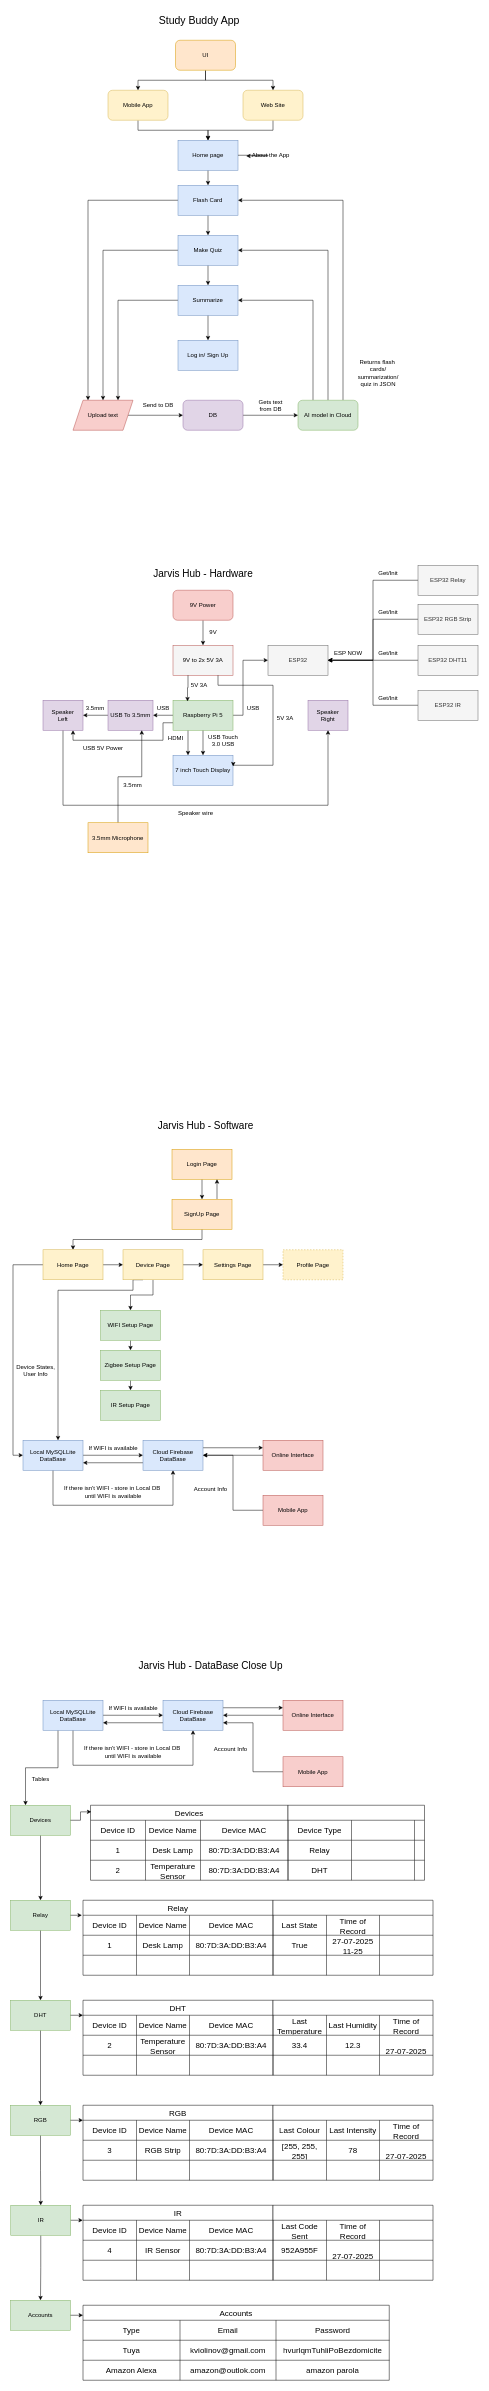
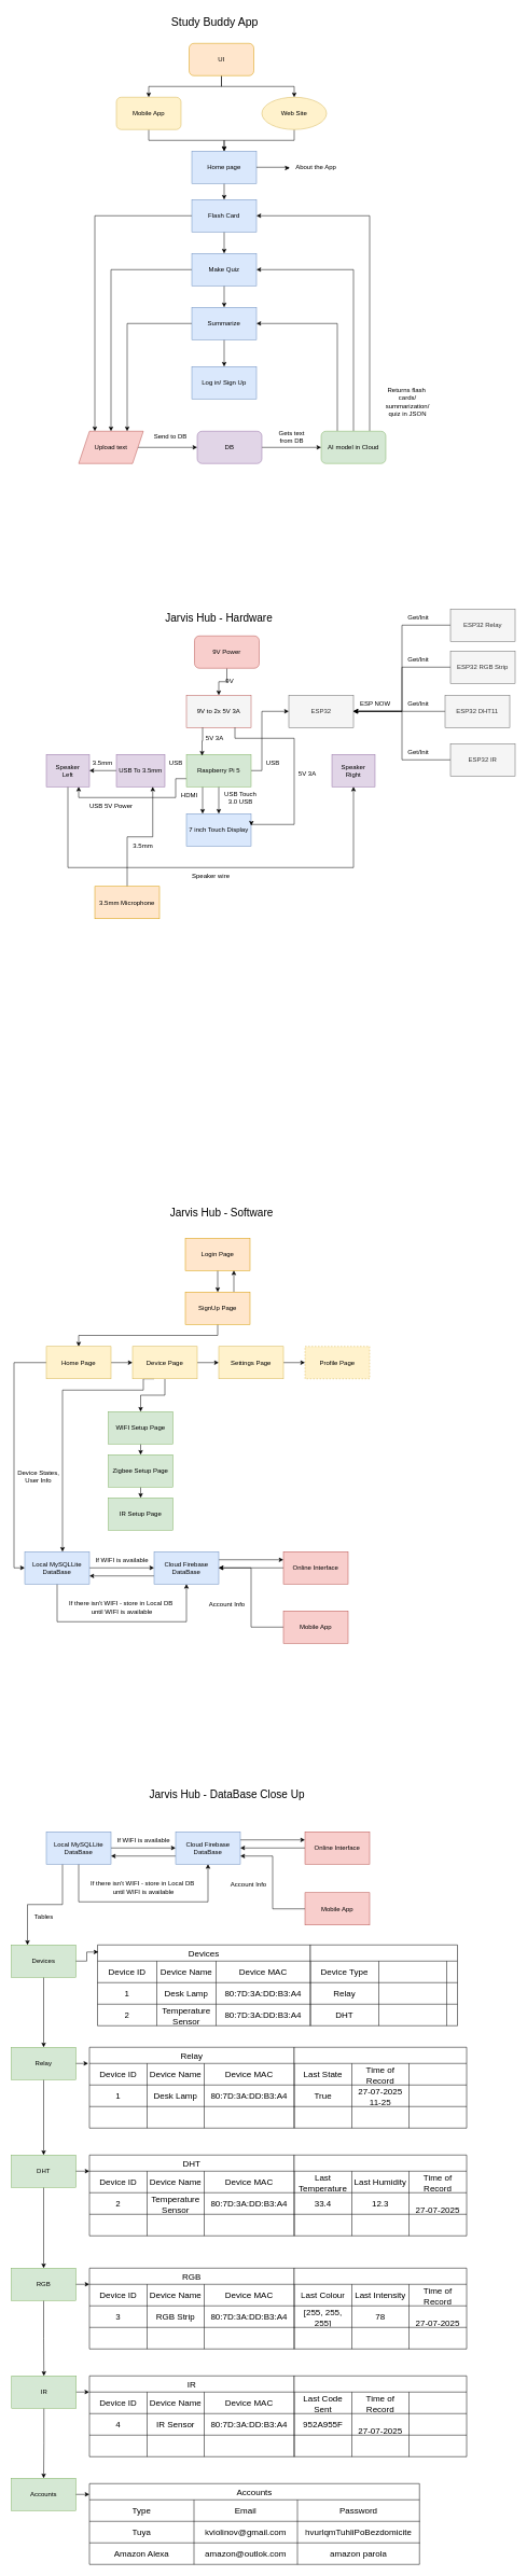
- <mxCell id="9" value="Web Site" style="rounded=1;whiteSpace=wrap;html=1;fillColor=#fff2cc;strokeColor=#d6b656;" parent="1" vertex="1"><mxGeometry x="485" y="180" width="120" height="60" as="geometry" /></mxCell>
+ <mxCell id="9" value="Web Site" style="ellipse;whiteSpace=wrap;html=1;fillColor=#fff2cc;strokeColor=#d6b656;" parent="1" vertex="1"><mxGeometry x="485" y="180" width="120" height="60" as="geometry" /></mxCell>
- <mxCell id="16" value="About the App" style="text;html=1;align=center;verticalAlign=middle;resizable=0;points=[];autosize=1;strokeColor=none;fillColor=none;" parent="1" vertex="1"><mxGeometry x="490" y="295" width="100" height="30" as="geometry" /></mxCell>
+ <mxCell id="16" value="About the App" style="text;html=1;align=center;verticalAlign=middle;resizable=0;points=[];autosize=1;strokeColor=none;fillColor=none;" parent="1" vertex="1"><mxGeometry x="535" y="295" width="100" height="30" as="geometry" /></mxCell>
- <mxCell id="45" value="9V Power" style="rounded=1;whiteSpace=wrap;html=1;fillColor=#f8cecc;strokeColor=#b85450;" parent="1" vertex="1"><mxGeometry x="345" y="1180" width="120" height="60" as="geometry" /></mxCell>
+ <mxCell id="45" value="9V Power" style="rounded=1;whiteSpace=wrap;html=1;fillColor=#f8cecc;strokeColor=#b85450;" parent="1" vertex="1"><mxGeometry x="360" y="1180" width="120" height="60" as="geometry" /></mxCell>
- <mxCell id="166" value="ESP32 DHT11" style="rounded=0;whiteSpace=wrap;html=1;fillColor=#f5f5f5;fontColor=#333333;strokeColor=#666666;" parent="1" vertex="1"><mxGeometry x="835" y="1290" width="120" height="60" as="geometry" /></mxCell>
+ <mxCell id="166" value="ESP32 DHT11" style="rounded=0;whiteSpace=wrap;html=1;fillColor=#f5f5f5;fontColor=#333333;strokeColor=#666666;" parent="1" vertex="1"><mxGeometry x="825" y="1290" width="120" height="60" as="geometry" /></mxCell>
- <mxCell id="38" style="edgeStyle=orthogonalEdgeStyle;rounded=0;orthogonalLoop=1;jettySize=auto;html=1;exitX=0;exitY=0.5;exitDx=0;exitDy=0;entryX=1;entryY=0.5;entryDx=0;entryDy=0;" parent="1" source="41" target="57" edge="1"><mxGeometry relative="1" as="geometry" /></mxCell>
